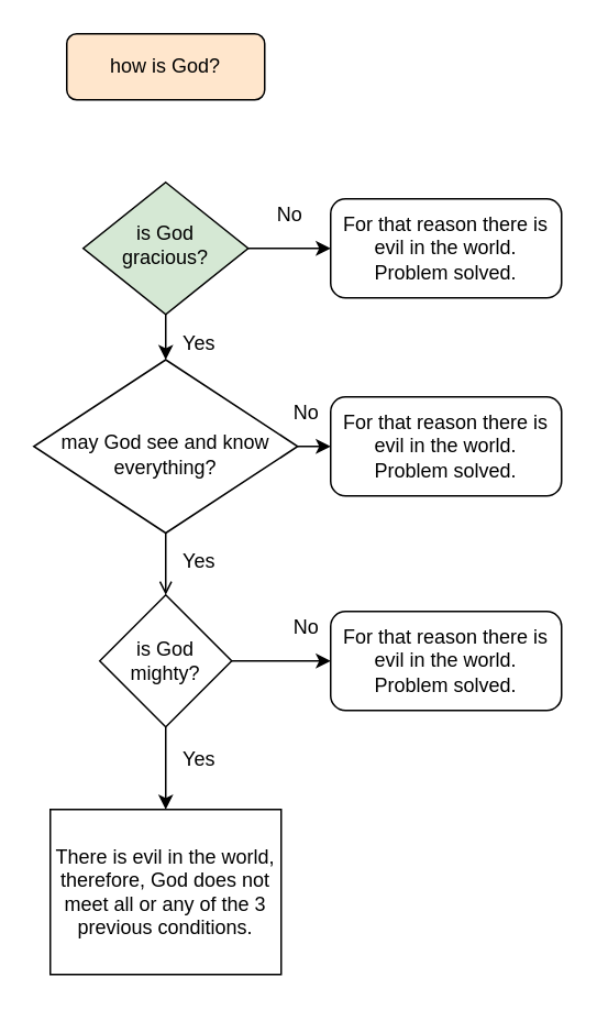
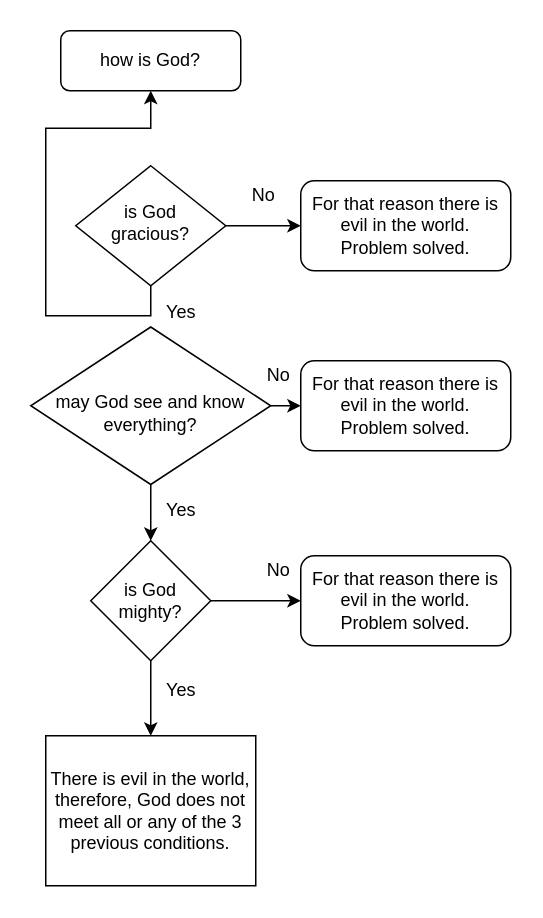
- <mxCell id="2" value="how is God?" style="rounded=1;whiteSpace=wrap;html=1;fontSize=12;glass=0;strokeWidth=1;shadow=0;fillColor=#ffe6cc;" vertex="1" parent="1"><mxGeometry x="40" y="20" width="120" height="40" as="geometry" /></mxCell>
+ <mxCell id="2" value="how is God?" style="rounded=1;whiteSpace=wrap;html=1;fontSize=12;glass=0;strokeWidth=1;shadow=0;" vertex="1" parent="1"><mxGeometry x="40" y="20" width="120" height="40" as="geometry" /></mxCell>
- <mxCell id="5" value="is God gracious?" style="rhombus;whiteSpace=wrap;html=1;shadow=0;fontFamily=Helvetica;fontSize=12;align=center;strokeWidth=1;spacing=6;spacingTop=-4;fillColor=#d5e8d4;" vertex="1" parent="1"><mxGeometry x="50" y="110" width="100" height="80" as="geometry" /></mxCell>
+ <mxCell id="5" value="is God gracious?" style="rhombus;whiteSpace=wrap;html=1;shadow=0;fontFamily=Helvetica;fontSize=12;align=center;strokeWidth=1;spacing=6;spacingTop=-4;" vertex="1" parent="1"><mxGeometry x="50" y="110" width="100" height="80" as="geometry" /></mxCell>
- <mxCell id="3" style="edgeStyle=orthogonalEdgeStyle;rounded=0;orthogonalLoop=1;jettySize=auto;html=1;exitX=0.5;exitY=1;exitDx=0;exitDy=0;entryX=0.5;entryY=0;entryDx=0;entryDy=0;labelBackgroundColor=default;labelBorderColor=default;" edge="1" parent="1" source="5" target="9"><mxGeometry relative="1" as="geometry" /></mxCell>
+ <mxCell id="3" style="edgeStyle=orthogonalEdgeStyle;rounded=0;orthogonalLoop=1;jettySize=auto;html=1;exitX=0.5;exitY=1;exitDx=0;exitDy=0;labelBackgroundColor=default;labelBorderColor=default;" edge="1" parent="1" source="5" target="2"><mxGeometry relative="1" as="geometry" /></mxCell>
- <mxCell id="7" style="edgeStyle=orthogonalEdgeStyle;rounded=0;orthogonalLoop=1;jettySize=auto;html=1;exitX=0.5;exitY=1;exitDx=0;exitDy=0;entryX=0.5;entryY=0;entryDx=0;entryDy=0;endArrow=open;" edge="1" parent="1" source="9" target="12"><mxGeometry relative="1" as="geometry" /></mxCell>
+ <mxCell id="7" style="edgeStyle=orthogonalEdgeStyle;rounded=0;orthogonalLoop=1;jettySize=auto;html=1;exitX=0.5;exitY=1;exitDx=0;exitDy=0;entryX=0.5;entryY=0;entryDx=0;entryDy=0;" edge="1" parent="1" source="9" target="12"><mxGeometry relative="1" as="geometry" /></mxCell>
